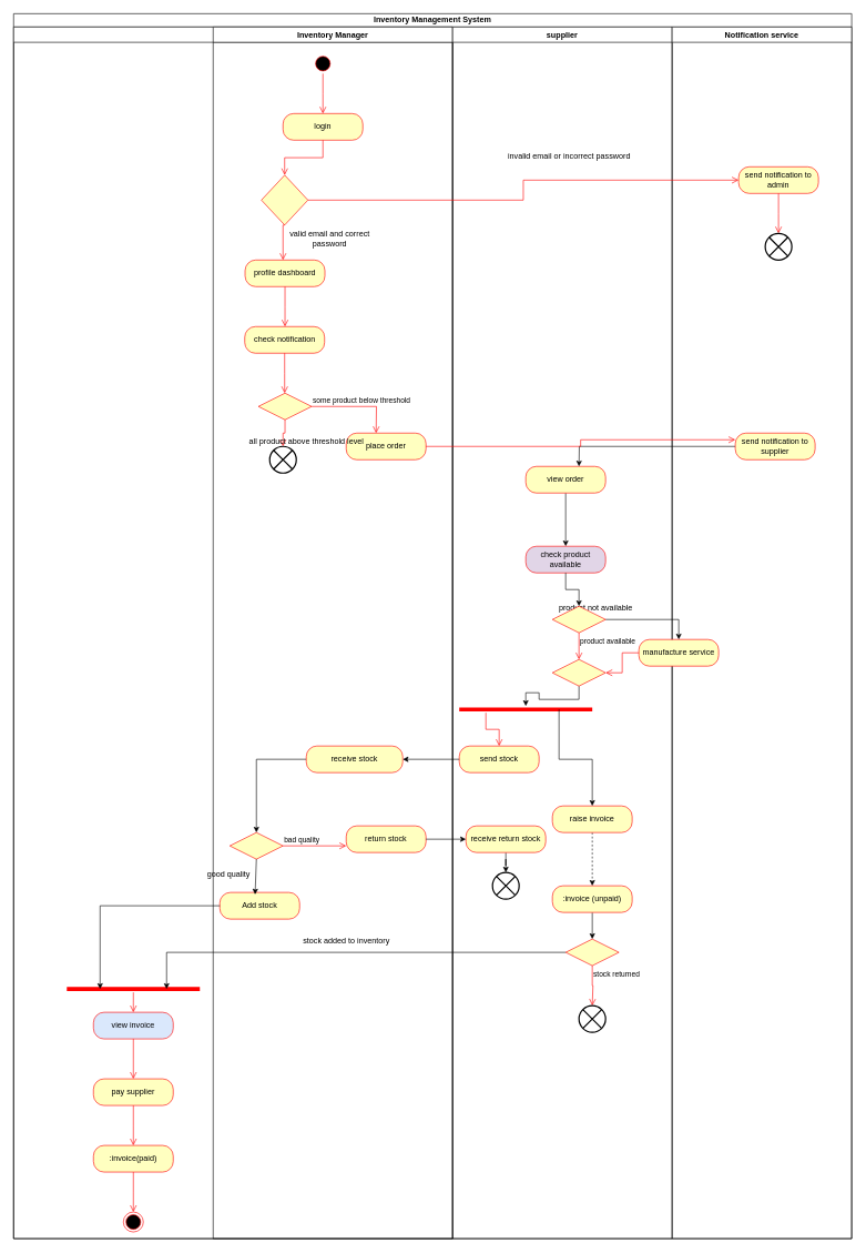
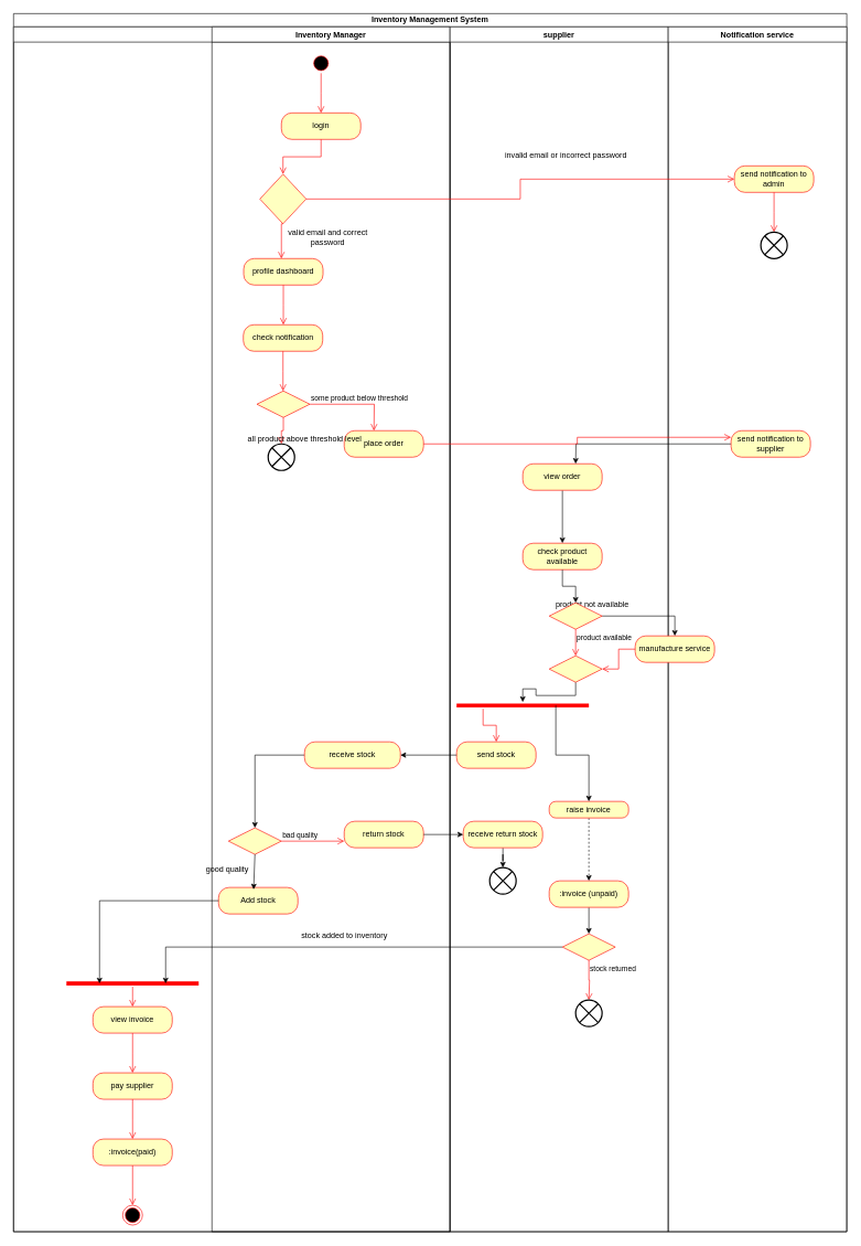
- <mxCell id="43" value="check product available" style="rounded=1;whiteSpace=wrap;html=1;arcSize=40;fontColor=#000000;fillColor=#e1d5e7;strokeColor=#ff0000;" vertex="1" parent="39"><mxGeometry x="110" y="780" width="120" height="40" as="geometry" /></mxCell>
+ <mxCell id="43" value="check product available" style="rounded=1;whiteSpace=wrap;html=1;arcSize=40;fontColor=#000000;fillColor=#ffffc0;strokeColor=#ff0000;" vertex="1" parent="39"><mxGeometry x="110" y="780" width="120" height="40" as="geometry" /></mxCell>
- <mxCell id="50" value="raise invoice" style="rounded=1;whiteSpace=wrap;html=1;arcSize=40;fontColor=#000000;fillColor=#ffffc0;strokeColor=#ff0000;" vertex="1" parent="39"><mxGeometry x="150" y="1170" width="120" height="40" as="geometry" /></mxCell>
+ <mxCell id="50" value="raise invoice" style="rounded=1;whiteSpace=wrap;html=1;arcSize=40;fontColor=#000000;fillColor=#ffffc0;strokeColor=#ff0000;" vertex="1" parent="39"><mxGeometry x="150" y="1170" width="120" height="25" as="geometry" /></mxCell>
- <mxCell id="32" value="view invoice" style="rounded=1;whiteSpace=wrap;html=1;arcSize=40;fontColor=#000000;fillColor=#dae8fc;strokeColor=#ff0000;" vertex="1" parent="3"><mxGeometry x="120" y="1480" width="120" height="40" as="geometry" /></mxCell>
+ <mxCell id="32" value="view invoice" style="rounded=1;whiteSpace=wrap;html=1;arcSize=40;fontColor=#000000;fillColor=#ffffc0;strokeColor=#ff0000;" vertex="1" parent="3"><mxGeometry x="120" y="1480" width="120" height="40" as="geometry" /></mxCell>
